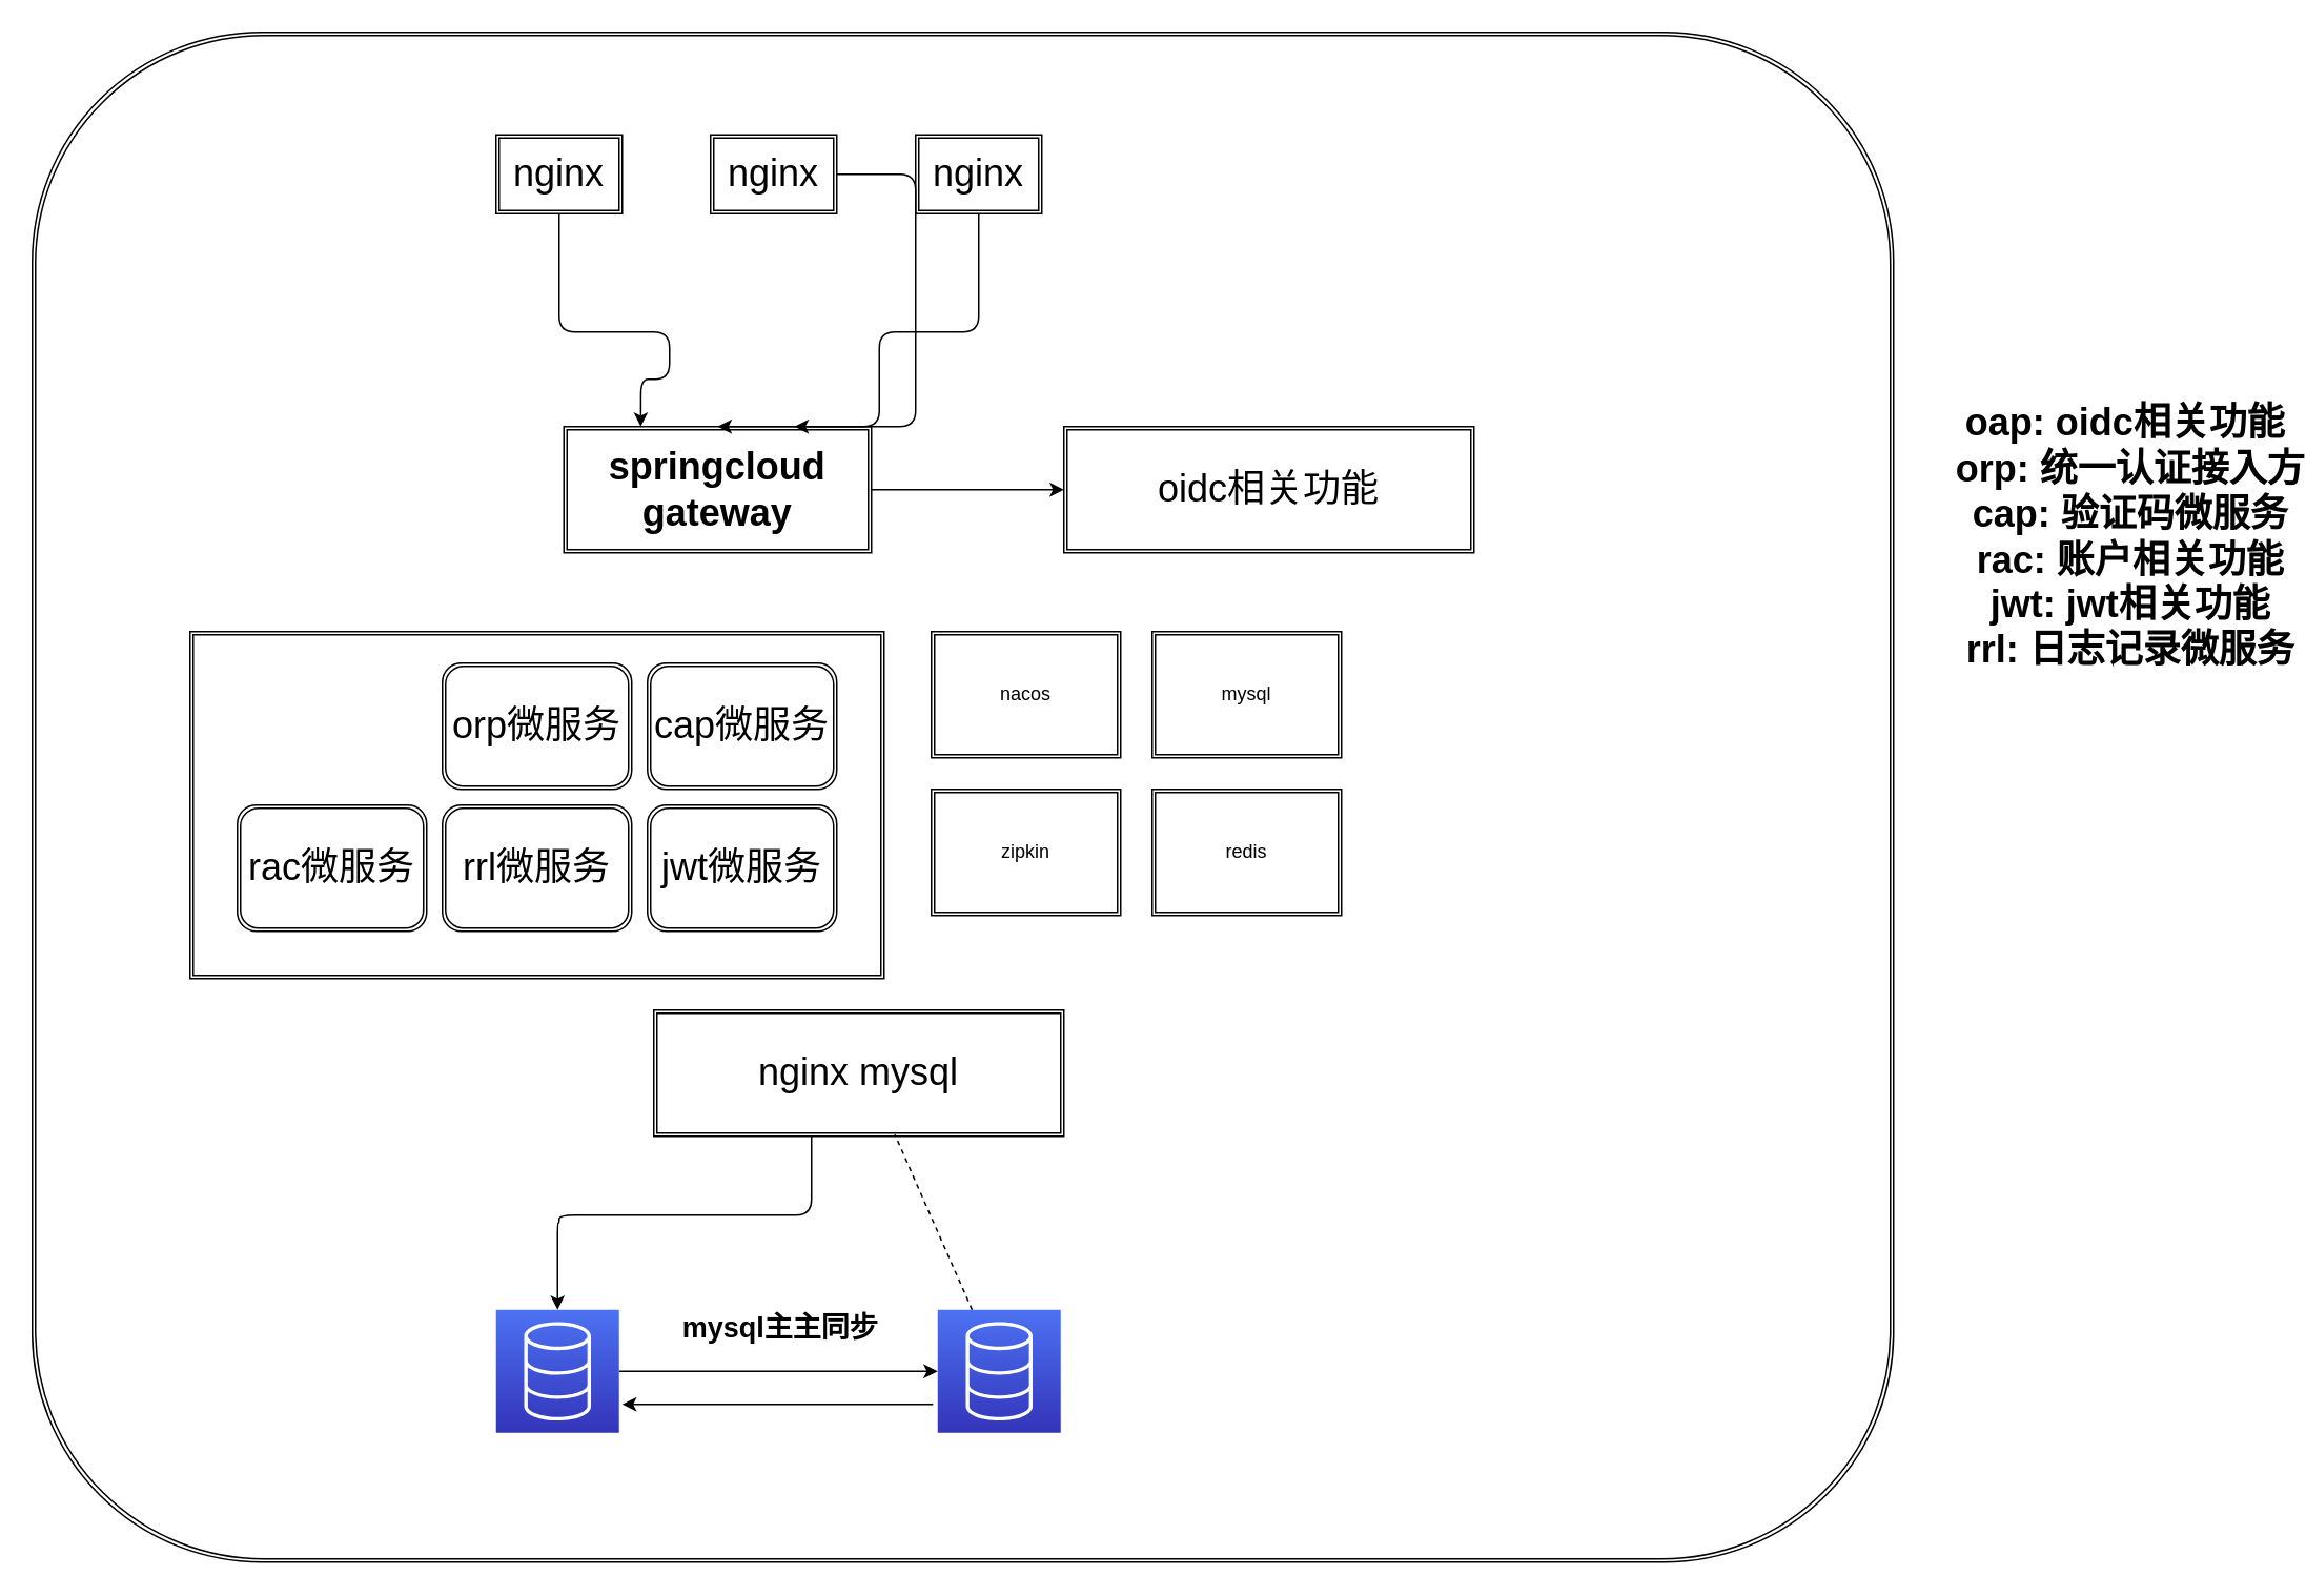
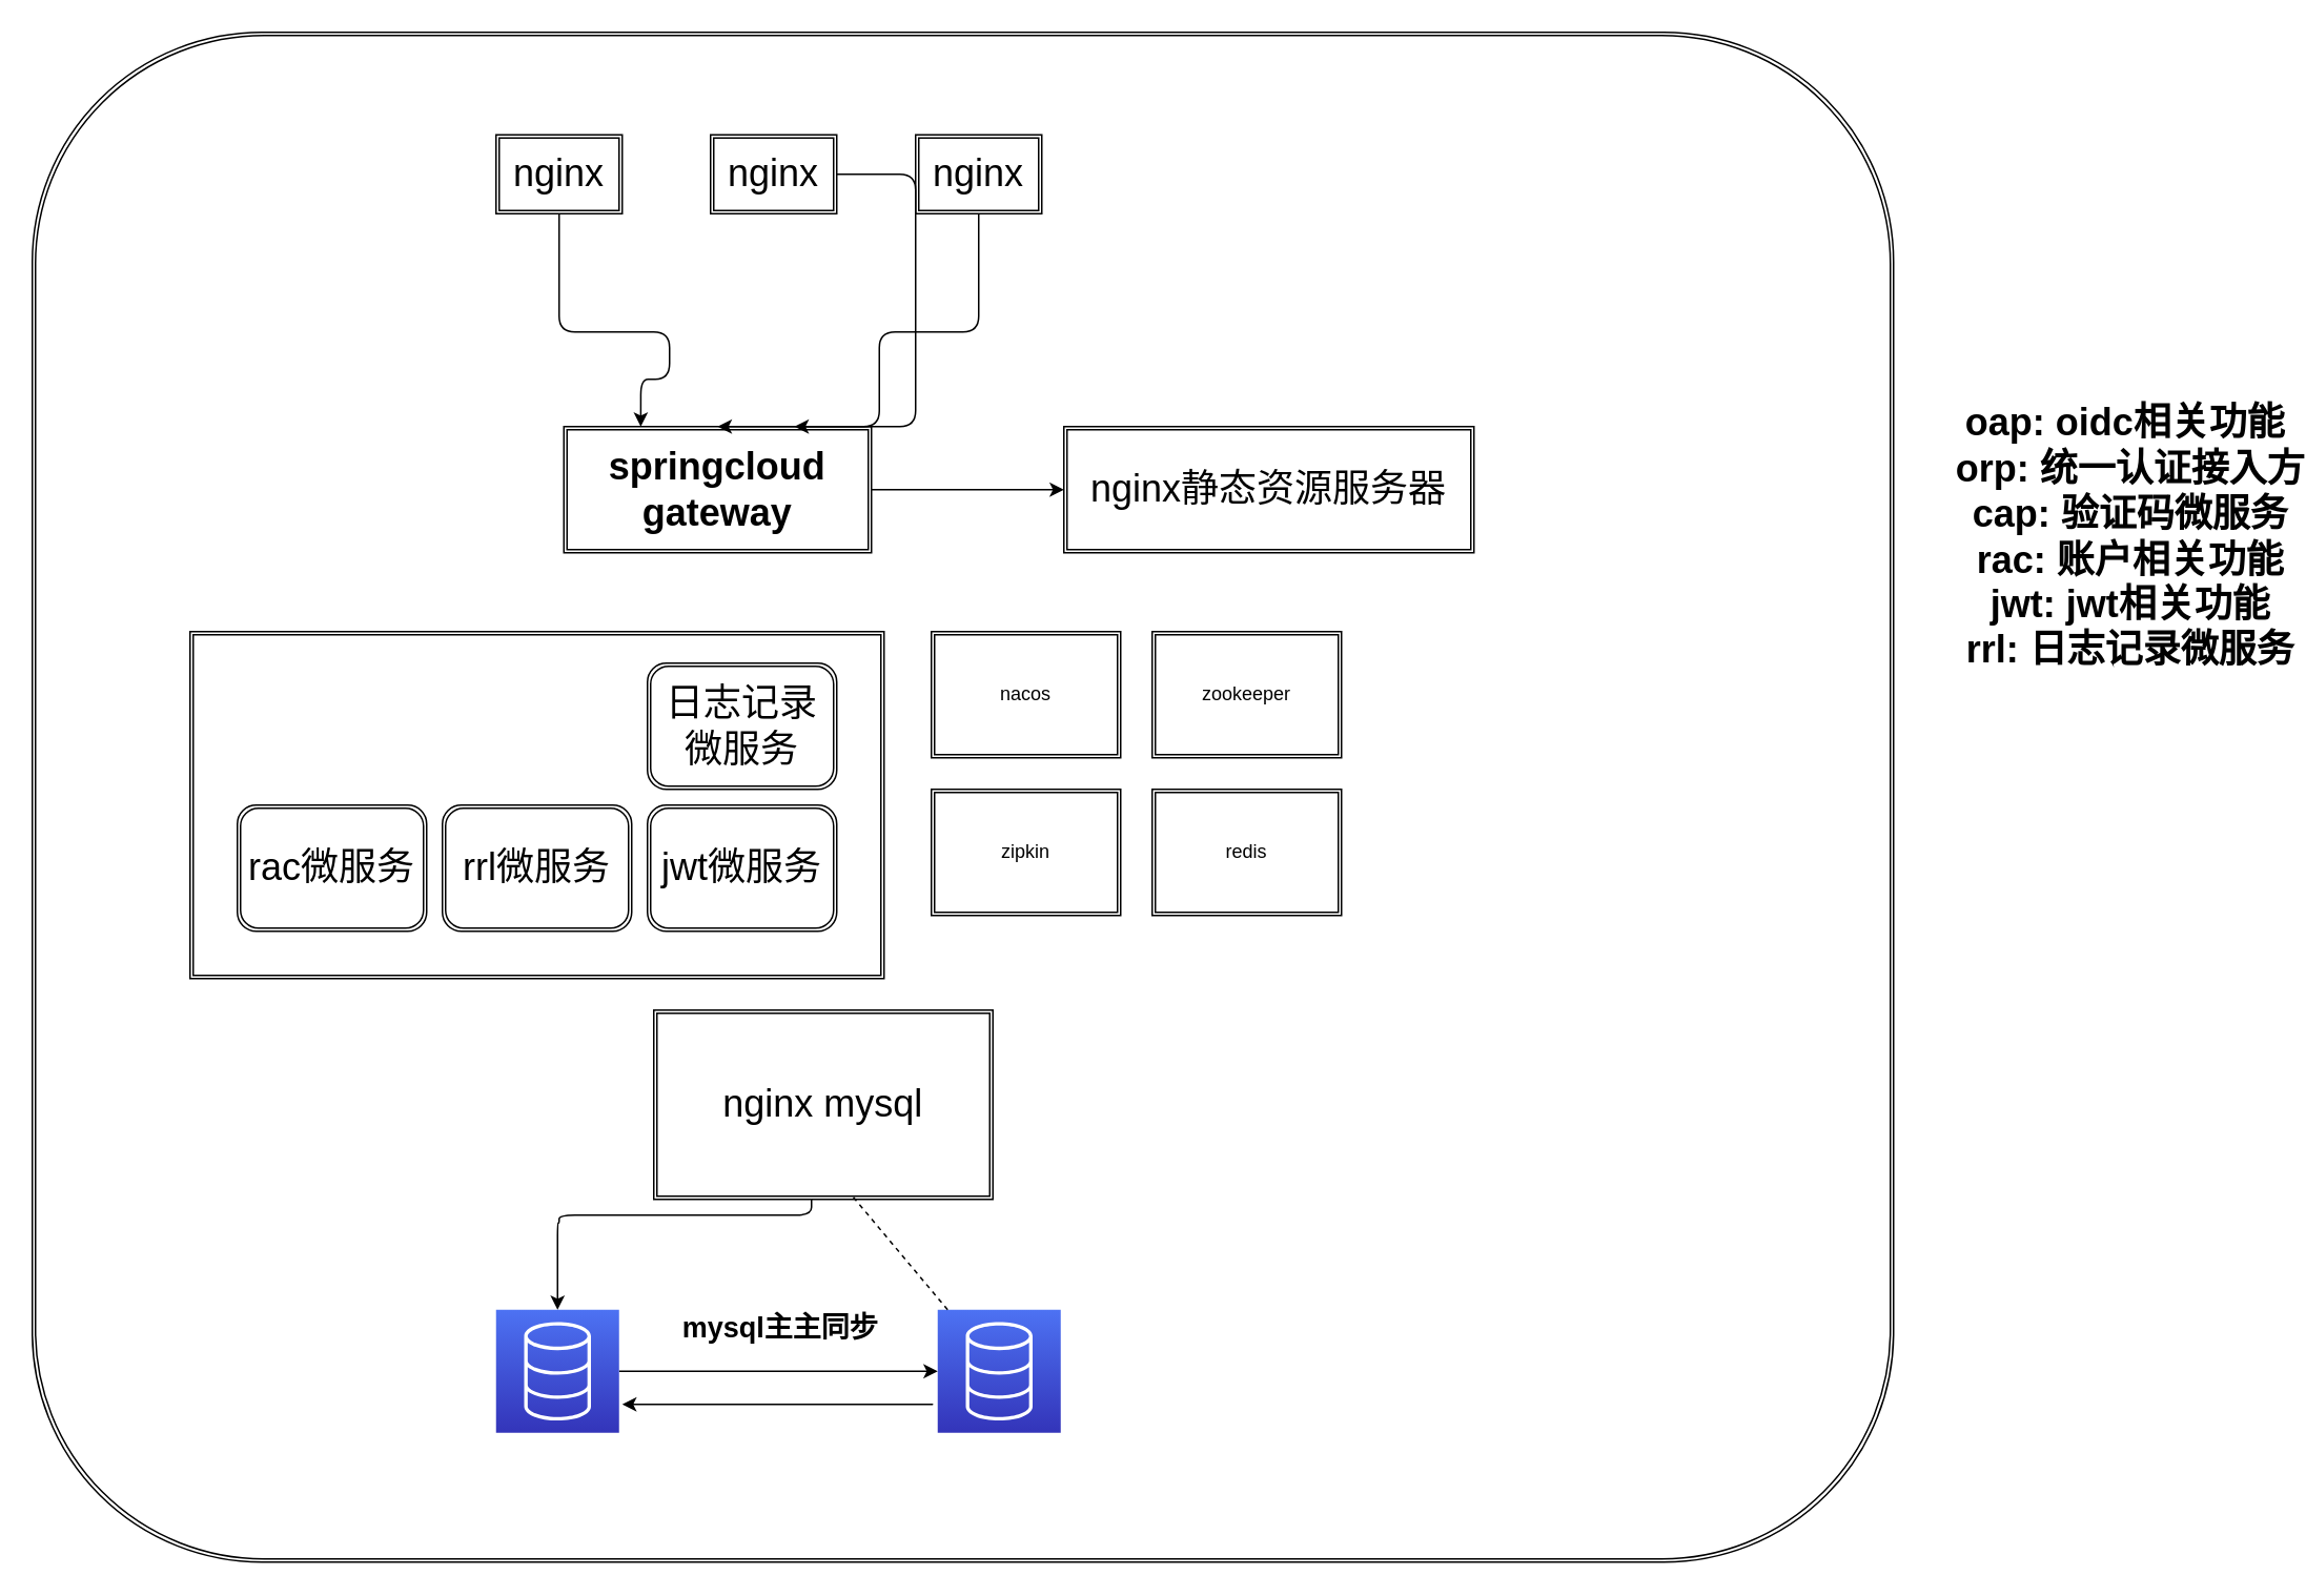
- <mxCell id="15" value="&lt;font style=&quot;font-size: 24px&quot;&gt;oidc相关功能&lt;/font&gt;" style="shape=ext;double=1;rounded=0;whiteSpace=wrap;html=1;" vertex="1" parent="1"><mxGeometry x="674" y="270" width="260" height="80" as="geometry" /></mxCell>
+ <mxCell id="15" value="&lt;font style=&quot;font-size: 24px&quot;&gt;nginx静态资源服务器&lt;/font&gt;" style="shape=ext;double=1;rounded=0;whiteSpace=wrap;html=1;" vertex="1" parent="1"><mxGeometry x="674" y="270" width="260" height="80" as="geometry" /></mxCell>
- <mxCell id="28" value="mysql" style="shape=ext;double=1;rounded=0;whiteSpace=wrap;html=1;" vertex="1" parent="1"><mxGeometry x="730" y="400" width="120" height="80" as="geometry" /></mxCell>
+ <mxCell id="28" value="zookeeper" style="shape=ext;double=1;rounded=0;whiteSpace=wrap;html=1;" vertex="1" parent="1"><mxGeometry x="730" y="400" width="120" height="80" as="geometry" /></mxCell>
- <mxCell id="24" value="&lt;font style=&quot;font-size: 24px&quot;&gt;orp微服务&lt;/font&gt;" style="shape=ext;double=1;rounded=1;whiteSpace=wrap;html=1;" vertex="1" parent="1"><mxGeometry x="280" y="420" width="120" height="80" as="geometry" /></mxCell>
- <mxCell id="25" value="&lt;font style=&quot;font-size: 24px&quot;&gt;cap微服务&lt;/font&gt;" style="shape=ext;double=1;rounded=1;whiteSpace=wrap;html=1;" vertex="1" parent="1"><mxGeometry x="410" y="420" width="120" height="80" as="geometry" /></mxCell>
+ <mxCell id="25" value="&lt;font style=&quot;font-size: 24px&quot;&gt;日志记录微服务&lt;/font&gt;" style="shape=ext;double=1;rounded=1;whiteSpace=wrap;html=1;" vertex="1" parent="1"><mxGeometry x="410" y="420" width="120" height="80" as="geometry" /></mxCell>
- <mxCell id="16" value="&lt;font style=&quot;font-size: 24px&quot;&gt;nginx mysql&lt;/font&gt;" style="shape=ext;double=1;rounded=0;whiteSpace=wrap;html=1;" vertex="1" parent="1"><mxGeometry x="414" y="640" width="260" height="80" as="geometry" /></mxCell>
+ <mxCell id="16" value="&lt;font style=&quot;font-size: 24px&quot;&gt;nginx mysql&lt;/font&gt;" style="shape=ext;double=1;rounded=0;whiteSpace=wrap;html=1;" vertex="1" parent="1"><mxGeometry x="414" y="640" width="215" height="120" as="geometry" /></mxCell>
